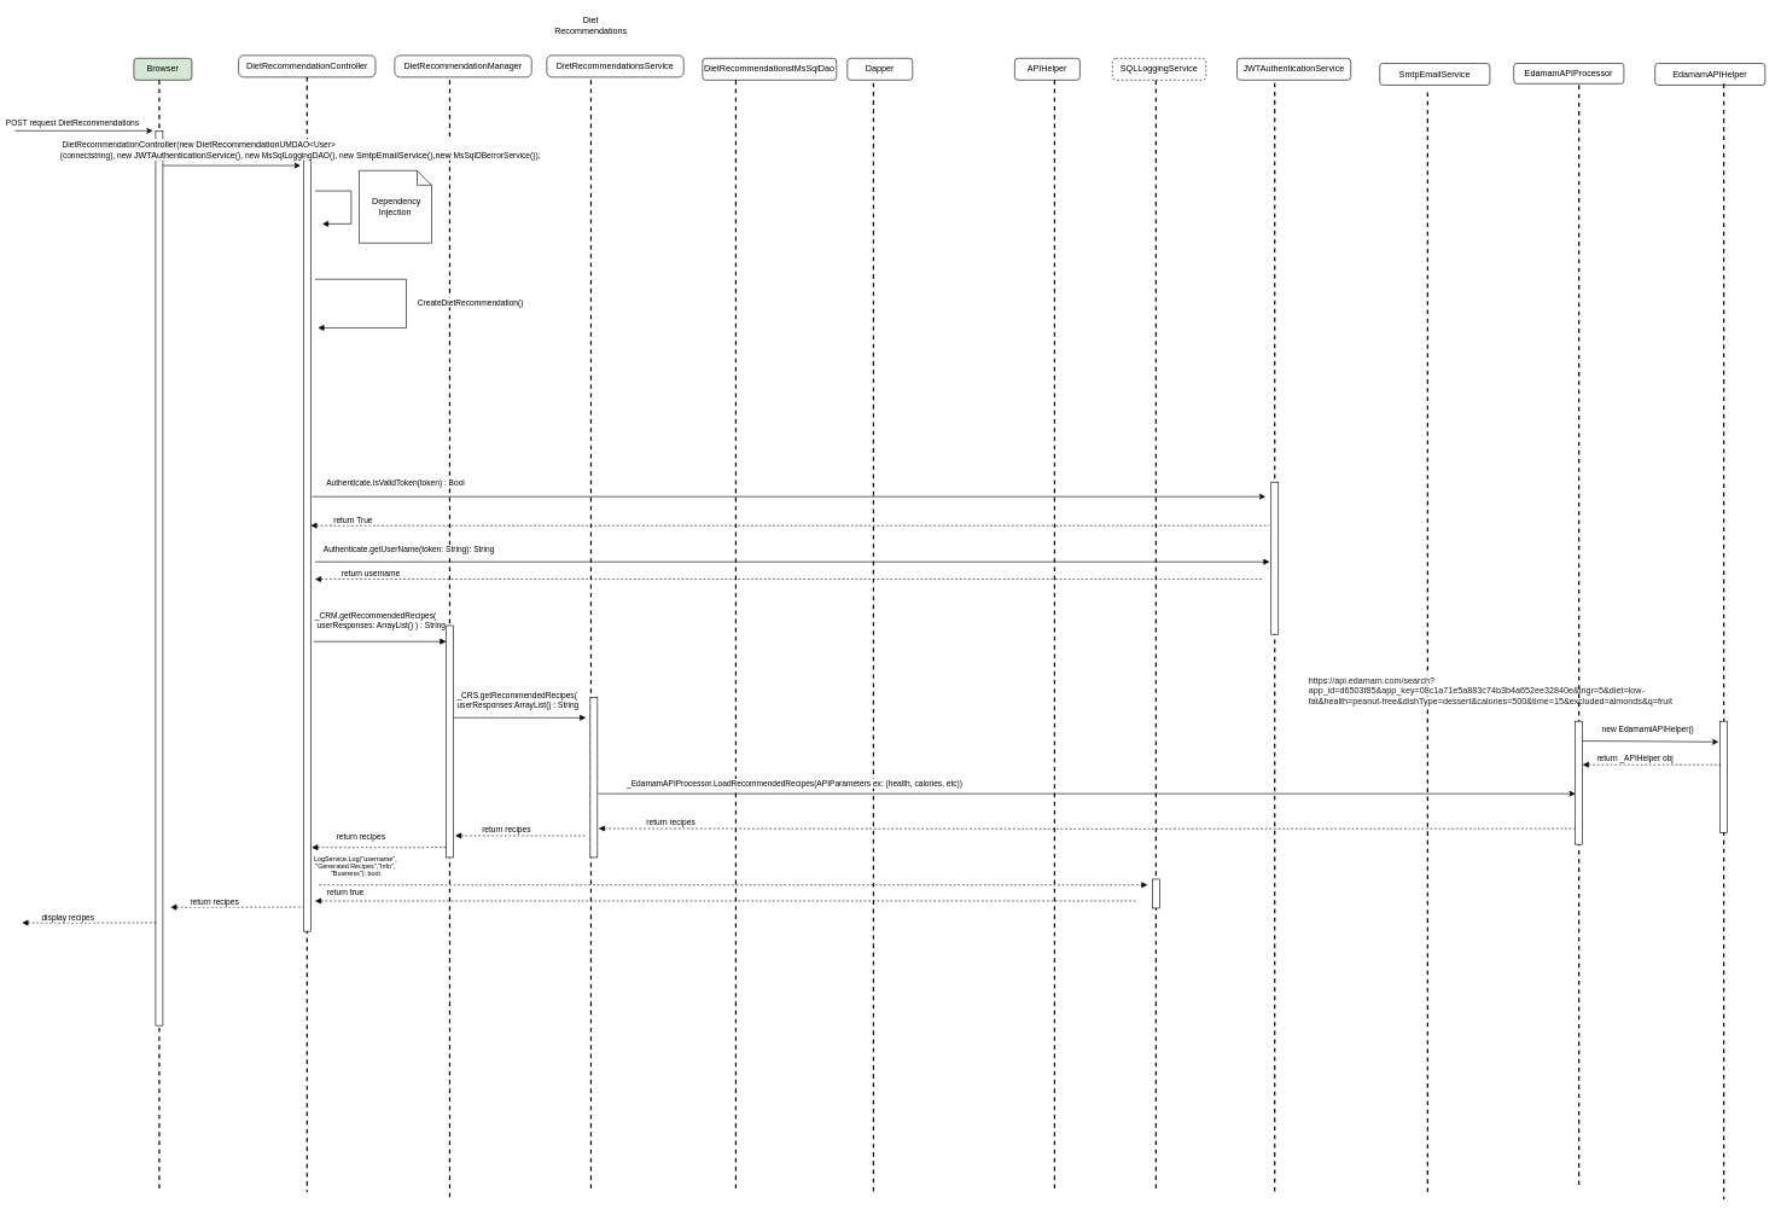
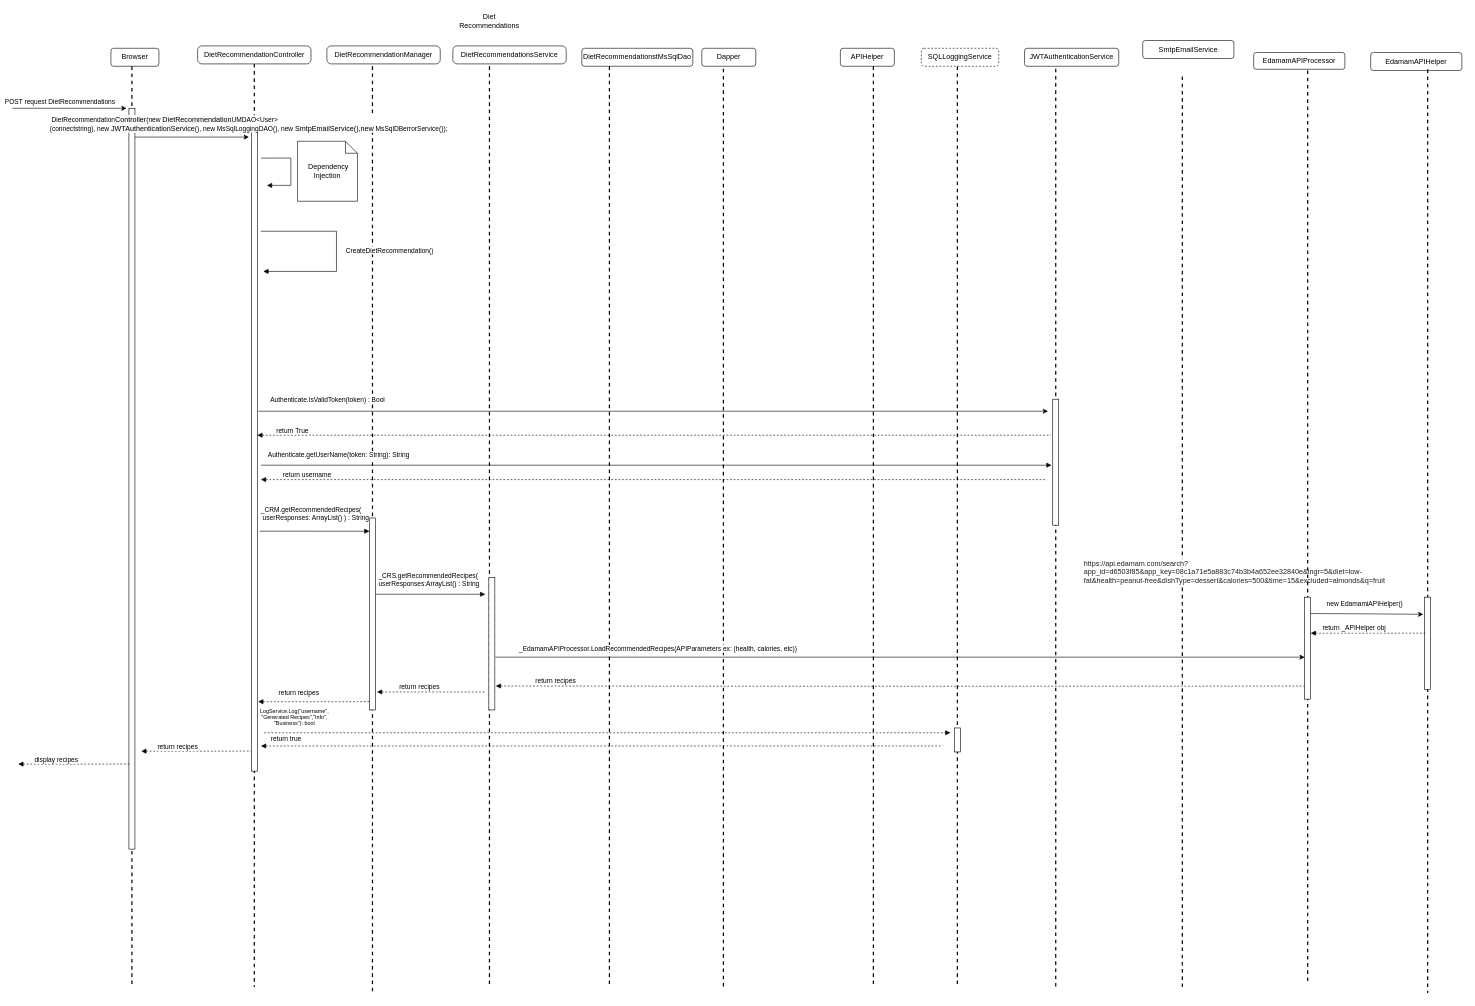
- <mxCell id="25" value="Browser" style="rounded=1;whiteSpace=wrap;html=1;fillColor=#d5e8d4;" vertex="1" parent="1"><mxGeometry x="184" y="80" width="80" height="30" as="geometry" /></mxCell>
+ <mxCell id="25" value="Browser" style="rounded=1;whiteSpace=wrap;html=1;" vertex="1" parent="1"><mxGeometry x="184" y="80" width="80" height="30" as="geometry" /></mxCell>
- <mxCell id="58" value="SmtpEmailService" style="rounded=1;whiteSpace=wrap;html=1;" vertex="1" parent="1"><mxGeometry x="1904" y="87" width="152" height="30" as="geometry" /></mxCell>
+ <mxCell id="58" value="SmtpEmailService" style="rounded=1;whiteSpace=wrap;html=1;" vertex="1" parent="1"><mxGeometry x="1904" y="67" width="152" height="30" as="geometry" /></mxCell>
